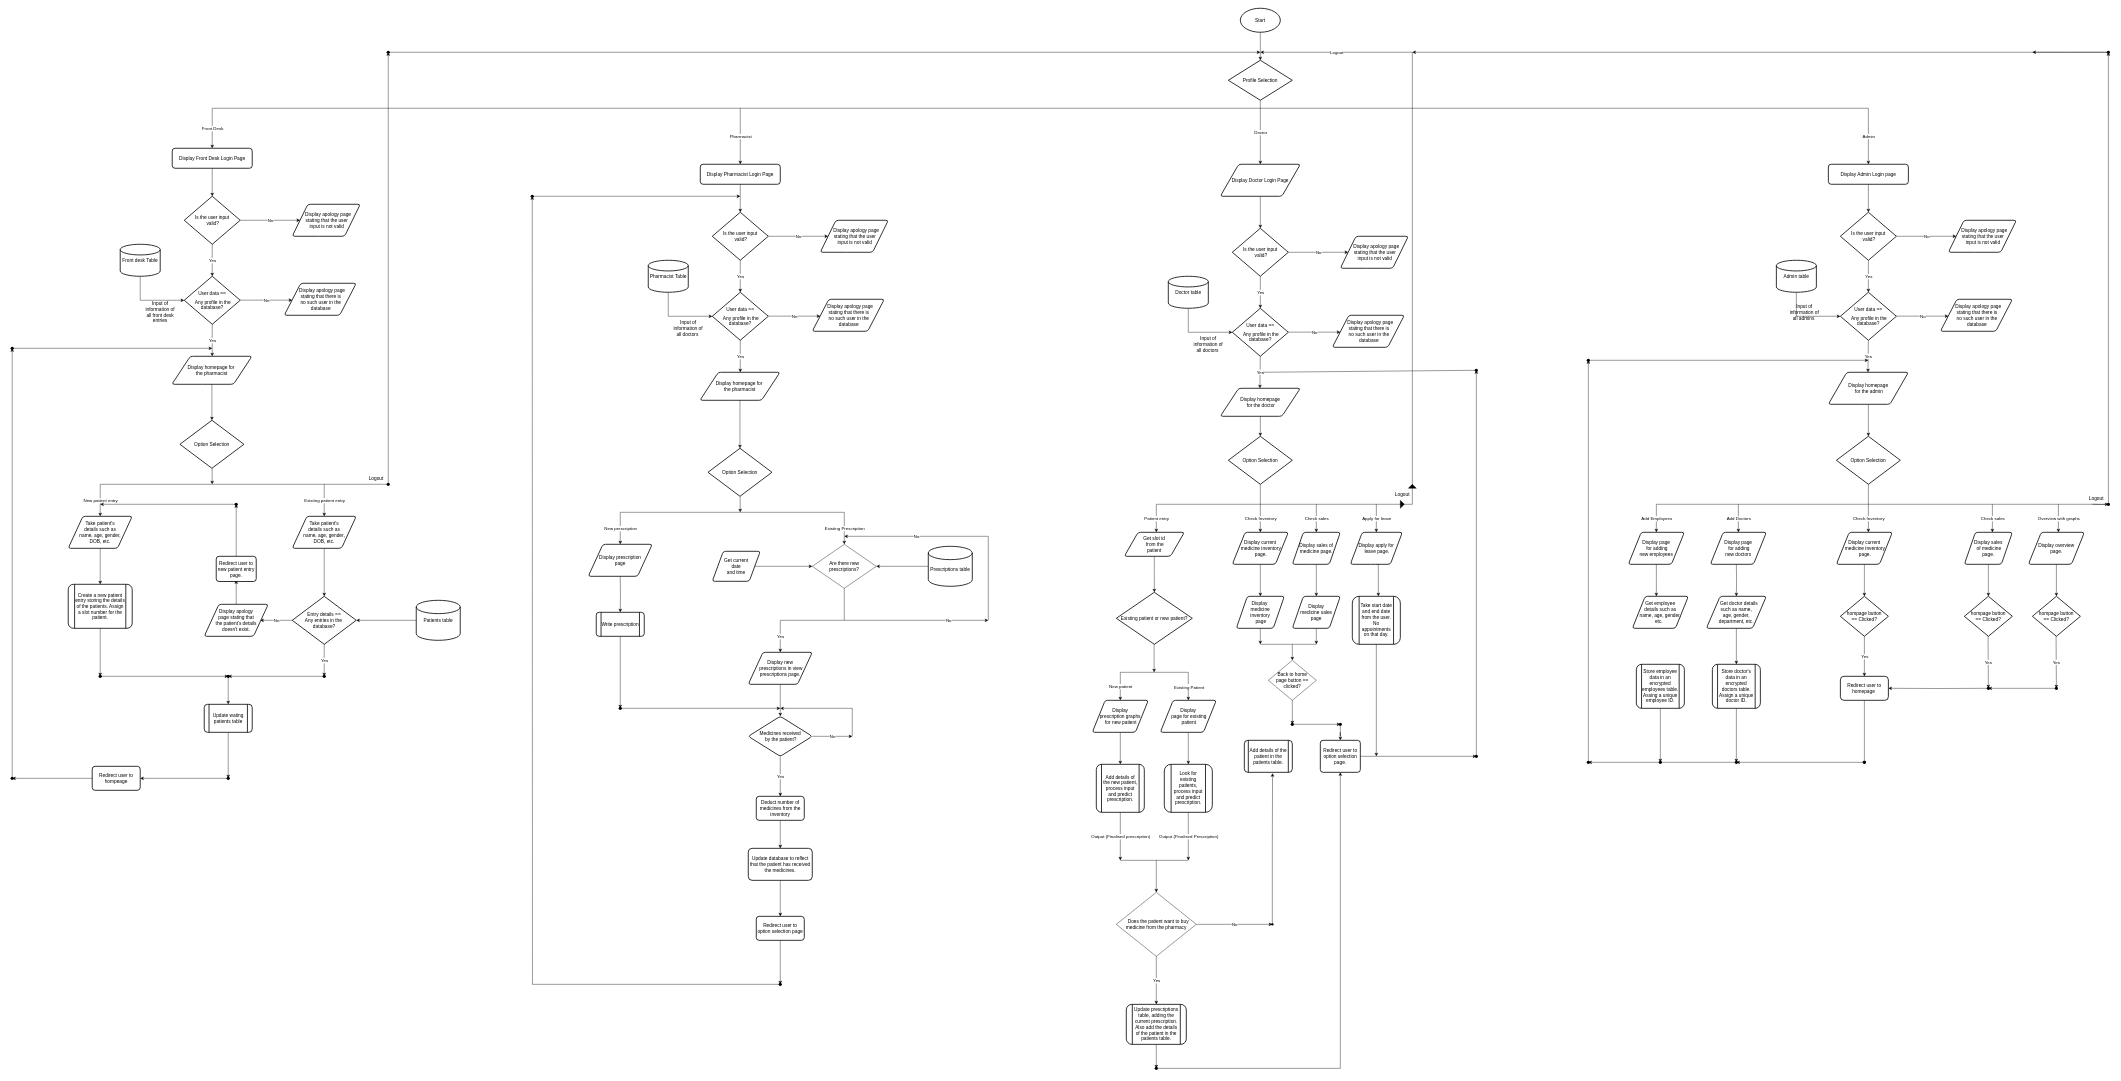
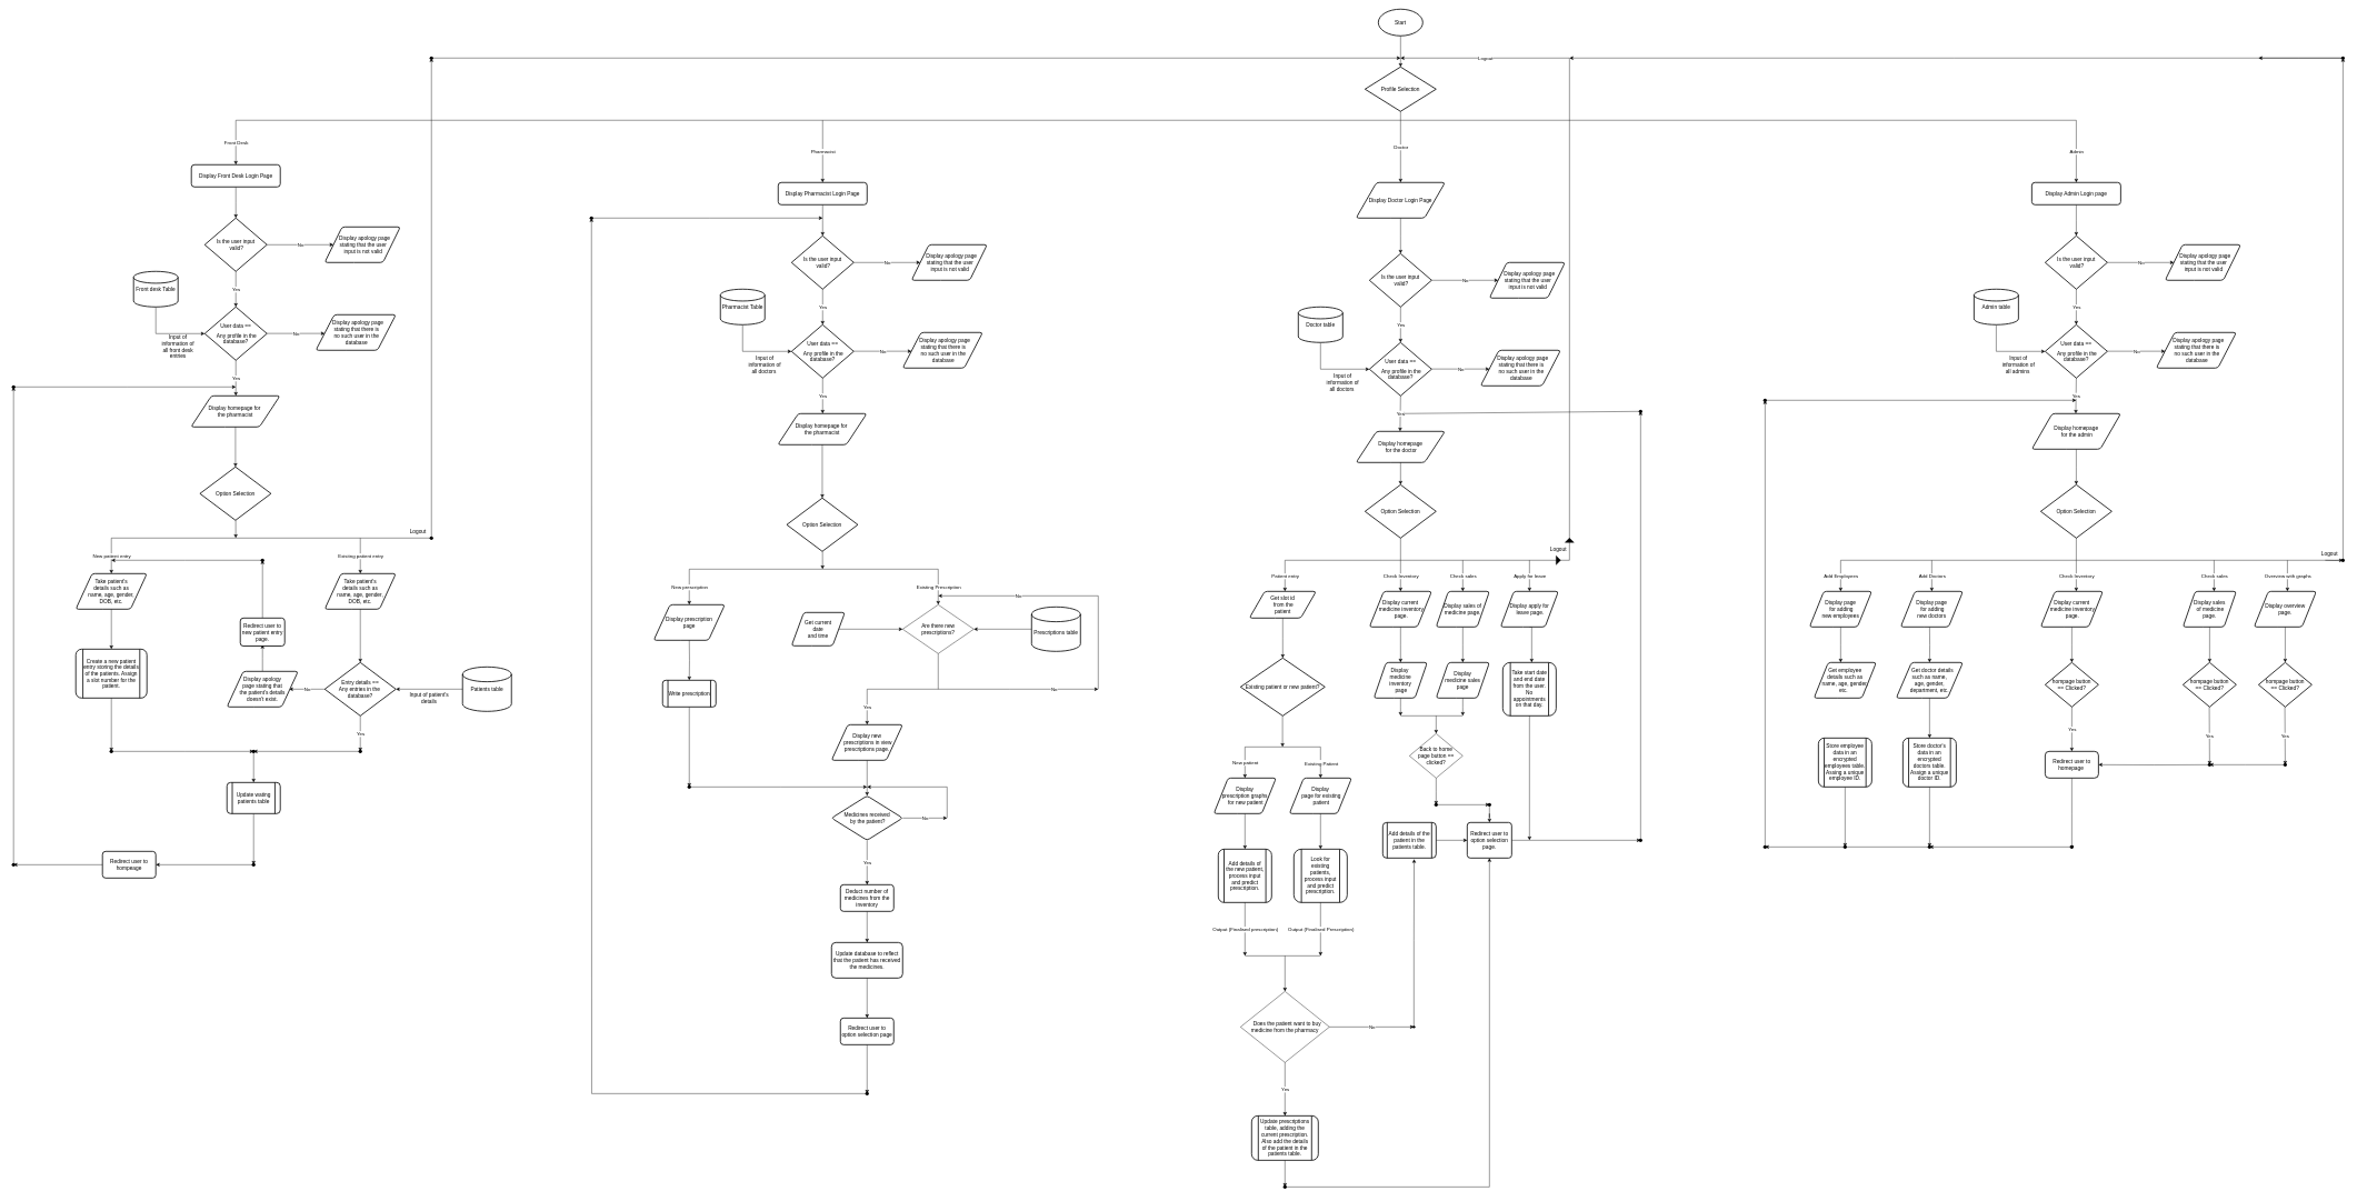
- <mxCell id="160" value="Input of information of all admins&amp;nbsp;" style="text;html=1;strokeColor=none;fillColor=none;align=center;verticalAlign=middle;whiteSpace=wrap;rounded=0;" parent="1" vertex="1"><mxGeometry x="4470" y="760" width="80" height="40" as="geometry" /></mxCell>
+ <mxCell id="160" value="Input of information of all admins&amp;nbsp;" style="text;html=1;strokeColor=none;fillColor=none;align=center;verticalAlign=middle;whiteSpace=wrap;rounded=0;" parent="1" vertex="1"><mxGeometry x="4500" y="800" width="80" height="40" as="geometry" /></mxCell>
+ <mxCell id="209" value="Input of patient's details" style="text;html=1;strokeColor=none;fillColor=none;align=center;verticalAlign=middle;whiteSpace=wrap;rounded=0;" parent="1" vertex="1"><mxGeometry x="910" y="1532.5" width="110" height="75" as="geometry" /></mxCell>
+ <mxCell id="263" style="edgeStyle=orthogonalEdgeStyle;rounded=0;orthogonalLoop=1;jettySize=auto;html=1;entryX=0;entryY=0.5;entryDx=0;entryDy=0;" parent="1" source="264" target="75" edge="1"><mxGeometry relative="1" as="geometry" /></mxCell>
